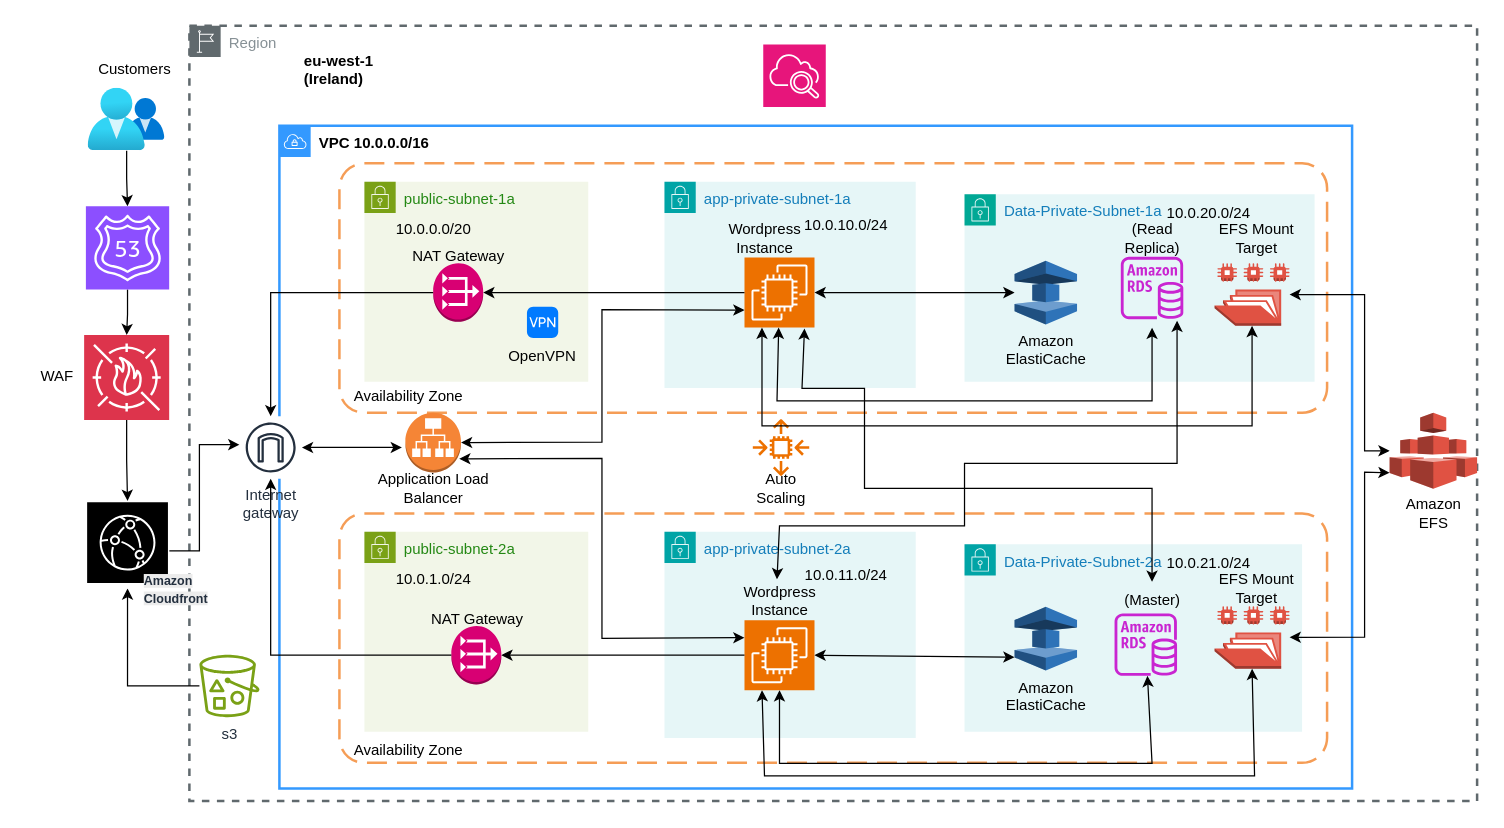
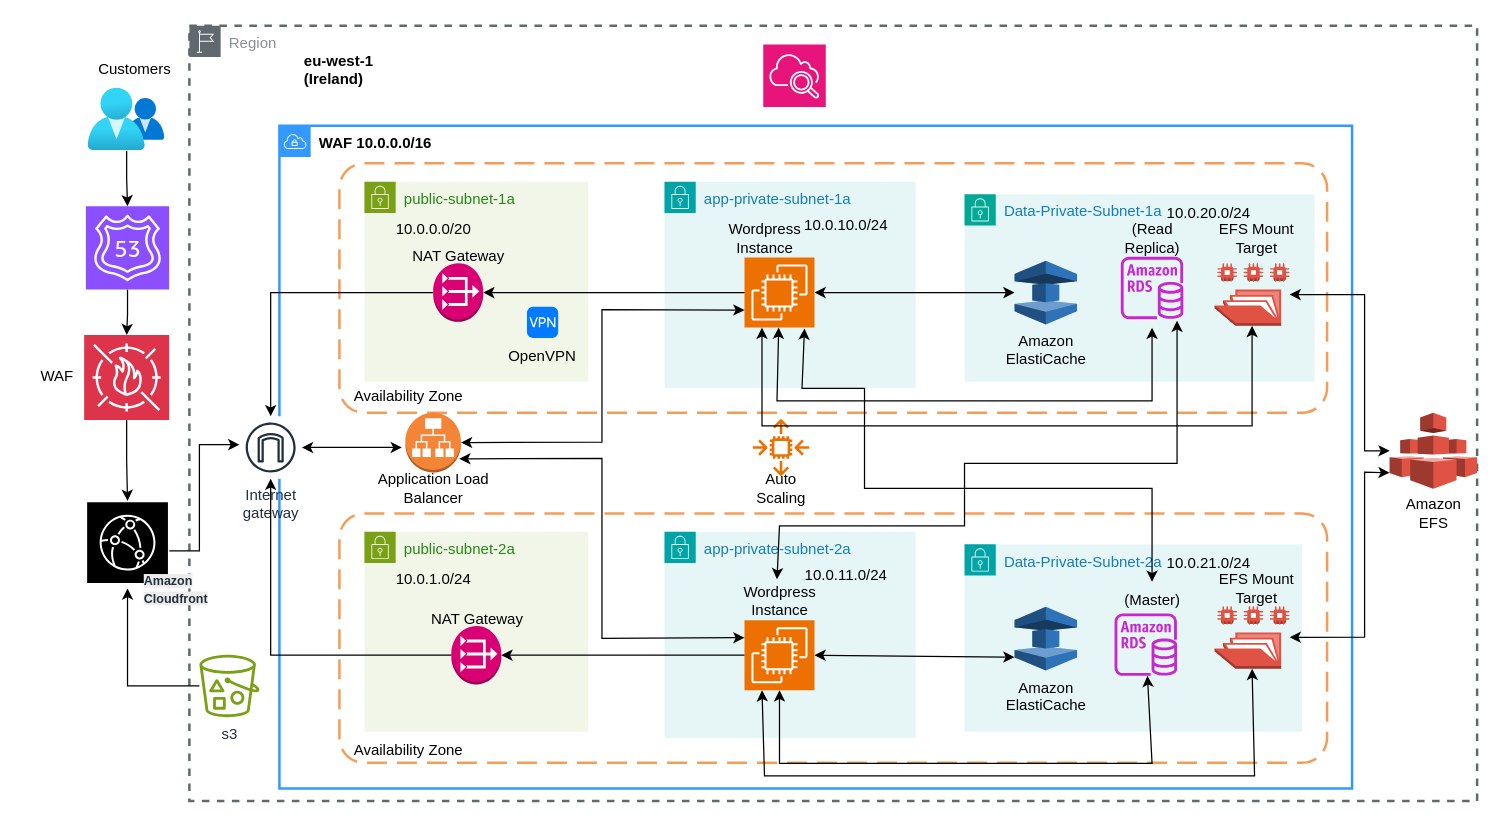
- <mxCell id="5" value="&lt;b&gt;&lt;font style=&quot;color: rgb(0, 0, 0);&quot;&gt;VPC 10.0.0.0/16&lt;/font&gt;&lt;/b&gt;" style="sketch=0;outlineConnect=0;gradientColor=none;html=1;whiteSpace=wrap;fontSize=12;fontStyle=0;shape=mxgraph.aws4.group;grIcon=mxgraph.aws4.group_vpc;strokeColor=#3399FF;fillColor=none;verticalAlign=top;align=left;spacingLeft=30;fontColor=#B6BABF;dashed=0;strokeWidth=2;" parent="1" vertex="1"><mxGeometry x="222.99" y="100" width="858" height="530" as="geometry" /></mxCell>
+ <mxCell id="5" value="&lt;b&gt;&lt;font style=&quot;color: rgb(0, 0, 0);&quot;&gt;WAF 10.0.0.0/16&lt;/font&gt;&lt;/b&gt;" style="sketch=0;outlineConnect=0;gradientColor=none;html=1;whiteSpace=wrap;fontSize=12;fontStyle=0;shape=mxgraph.aws4.group;grIcon=mxgraph.aws4.group_vpc;strokeColor=#3399FF;fillColor=none;verticalAlign=top;align=left;spacingLeft=30;fontColor=#B6BABF;dashed=0;strokeWidth=2;" parent="1" vertex="1"><mxGeometry x="222.99" y="100" width="858" height="530" as="geometry" /></mxCell>
